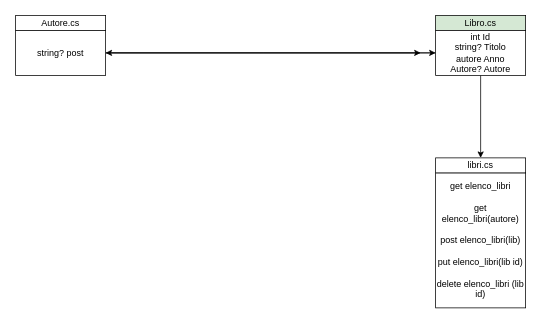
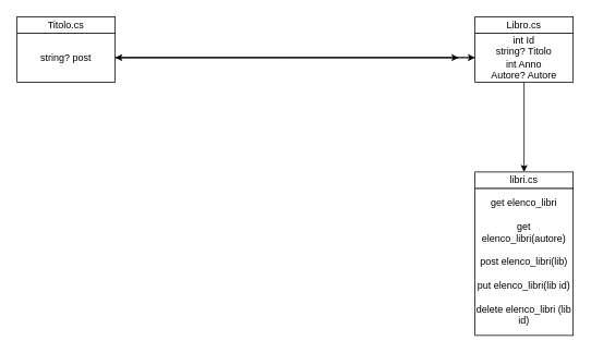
- <mxCell id="6" value="Autore.cs" style="rounded=0;whiteSpace=wrap;html=1;" parent="1" vertex="1"><mxGeometry x="20" y="20" width="120" height="20" as="geometry" /></mxCell>
+ <mxCell id="6" value="Titolo.cs" style="rounded=0;whiteSpace=wrap;html=1;" parent="1" vertex="1"><mxGeometry x="20" y="20" width="120" height="20" as="geometry" /></mxCell>
- <mxCell id="2" value="Libro.cs" style="rounded=0;whiteSpace=wrap;html=1;fillColor=#d5e8d4;" parent="1" vertex="1"><mxGeometry x="580" y="20" width="120" height="20" as="geometry" /></mxCell>
+ <mxCell id="2" value="Libro.cs" style="rounded=0;whiteSpace=wrap;html=1;" parent="1" vertex="1"><mxGeometry x="580" y="20" width="120" height="20" as="geometry" /></mxCell>
- <mxCell id="5" value="int Id&lt;div&gt;string? Titolo&lt;/div&gt;&lt;div&gt;autore Anno&lt;/div&gt;&lt;div&gt;Autore? Autore&lt;/div&gt;" style="rounded=0;whiteSpace=wrap;html=1;" parent="1" vertex="1"><mxGeometry x="580" y="40" width="120" height="60" as="geometry" /></mxCell>
+ <mxCell id="5" value="int Id&lt;div&gt;string? Titolo&lt;/div&gt;&lt;div&gt;int Anno&lt;/div&gt;&lt;div&gt;Autore? Autore&lt;/div&gt;" style="rounded=0;whiteSpace=wrap;html=1;" parent="1" vertex="1"><mxGeometry x="580" y="40" width="120" height="60" as="geometry" /></mxCell>
